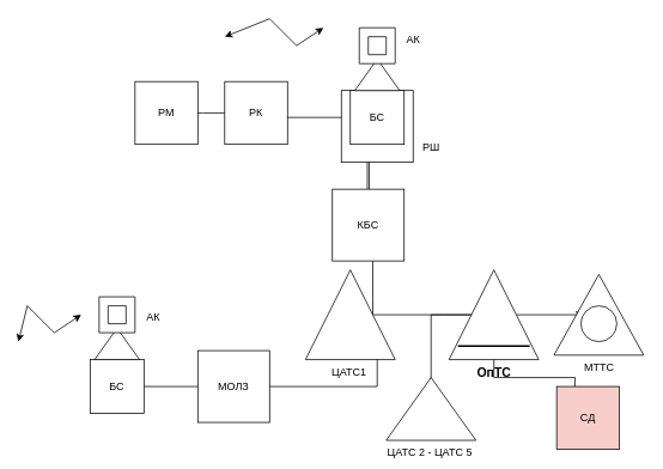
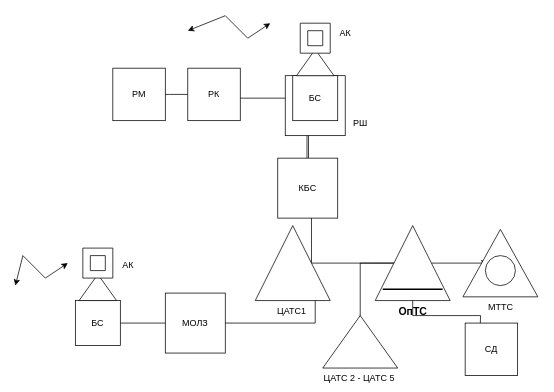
- <mxCell id="17" value="СД" style="whiteSpace=wrap;html=1;aspect=fixed;fillColor=#f8cecc;" parent="1" vertex="1"><mxGeometry x="620" y="430" width="70" height="70" as="geometry" /></mxCell>
+ <mxCell id="17" value="СД" style="whiteSpace=wrap;html=1;aspect=fixed;" parent="1" vertex="1"><mxGeometry x="620" y="430" width="70" height="70" as="geometry" /></mxCell>
